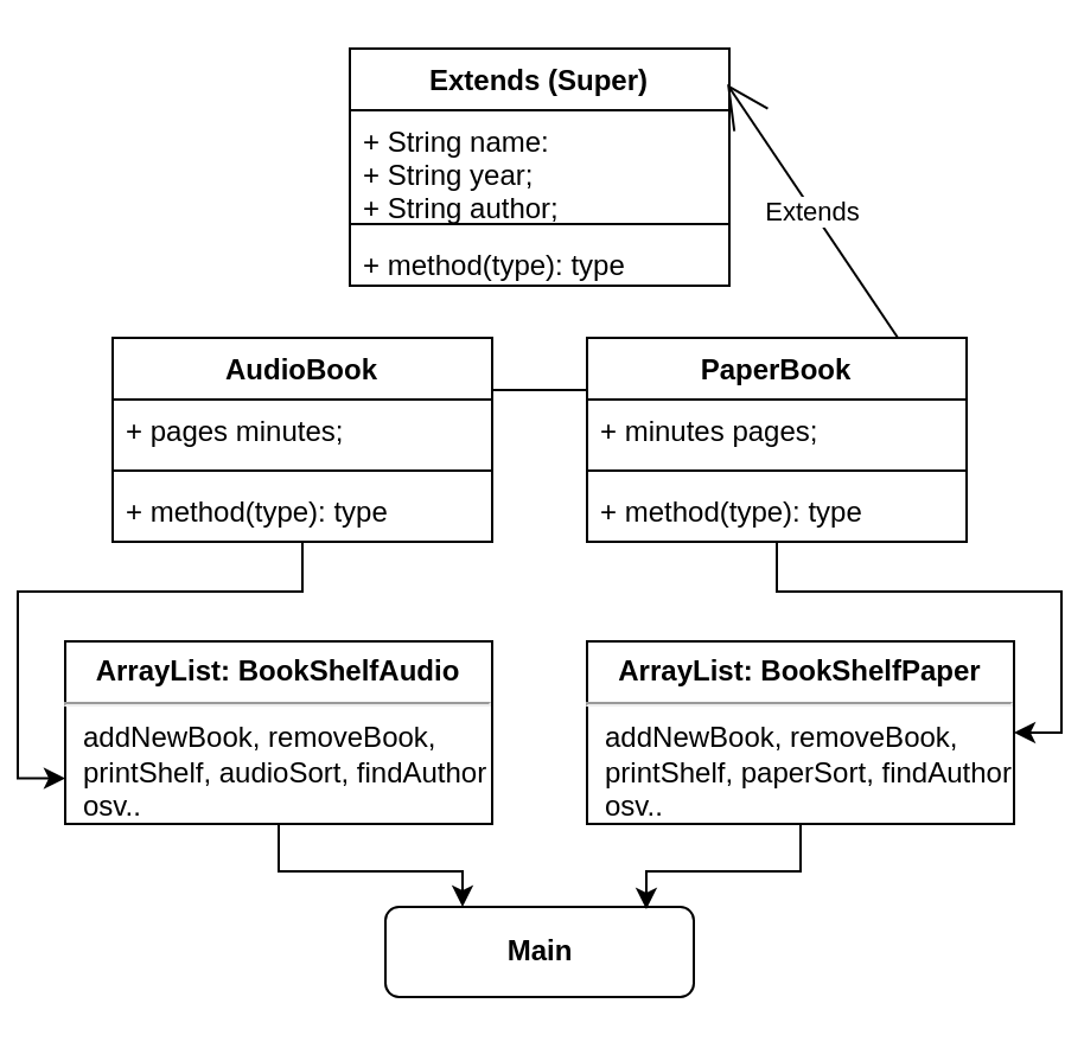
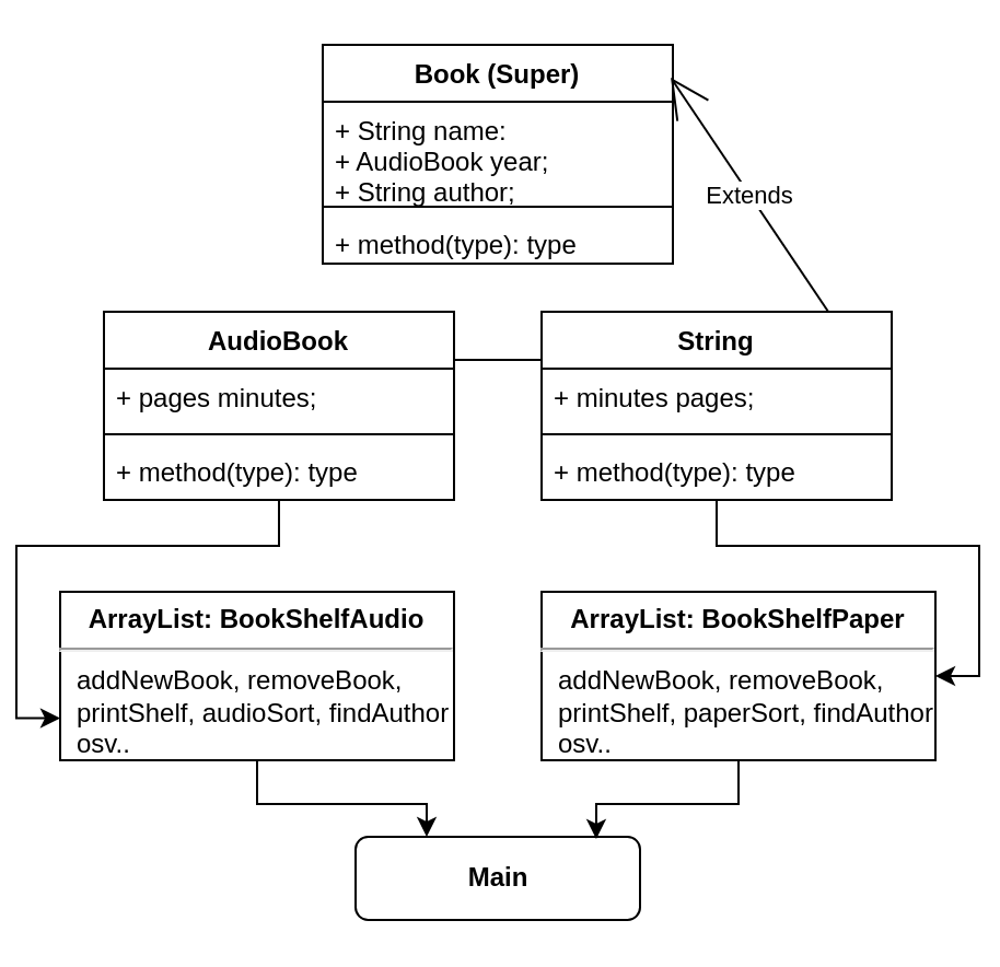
- <mxCell id="2" value="Extends (Super)" style="swimlane;fontStyle=1;align=center;verticalAlign=top;childLayout=stackLayout;horizontal=1;startSize=26;horizontalStack=0;resizeParent=1;resizeParentMax=0;resizeLast=0;collapsible=1;marginBottom=0;" parent="1" vertex="1"><mxGeometry x="140" y="20" width="160" height="100" as="geometry" /></mxCell>
+ <mxCell id="2" value="Book (Super)" style="swimlane;fontStyle=1;align=center;verticalAlign=top;childLayout=stackLayout;horizontal=1;startSize=26;horizontalStack=0;resizeParent=1;resizeParentMax=0;resizeLast=0;collapsible=1;marginBottom=0;" parent="1" vertex="1"><mxGeometry x="140" y="20" width="160" height="100" as="geometry" /></mxCell>
- <mxCell id="3" value="+ String name:&#10;+ String year;&#10;+ String author;&#10;" style="text;strokeColor=none;fillColor=none;align=left;verticalAlign=top;spacingLeft=4;spacingRight=4;overflow=hidden;rotatable=0;points=[[0,0.5],[1,0.5]];portConstraint=eastwest;" parent="2" vertex="1"><mxGeometry y="26" width="160" height="44" as="geometry" /></mxCell>
+ <mxCell id="3" value="+ String name:&#10;+ AudioBook year;&#10;+ String author;&#10;" style="text;strokeColor=none;fillColor=none;align=left;verticalAlign=top;spacingLeft=4;spacingRight=4;overflow=hidden;rotatable=0;points=[[0,0.5],[1,0.5]];portConstraint=eastwest;" parent="2" vertex="1"><mxGeometry y="26" width="160" height="44" as="geometry" /></mxCell>
- <mxCell id="12" value="PaperBook" style="swimlane;fontStyle=1;align=center;verticalAlign=top;childLayout=stackLayout;horizontal=1;startSize=26;horizontalStack=0;resizeParent=1;resizeParentMax=0;resizeLast=0;collapsible=1;marginBottom=0;" parent="1" vertex="1"><mxGeometry x="240" y="142" width="160" height="86" as="geometry" /></mxCell>
+ <mxCell id="12" value="String" style="swimlane;fontStyle=1;align=center;verticalAlign=top;childLayout=stackLayout;horizontal=1;startSize=26;horizontalStack=0;resizeParent=1;resizeParentMax=0;resizeLast=0;collapsible=1;marginBottom=0;" parent="1" vertex="1"><mxGeometry x="240" y="142" width="160" height="86" as="geometry" /></mxCell>
